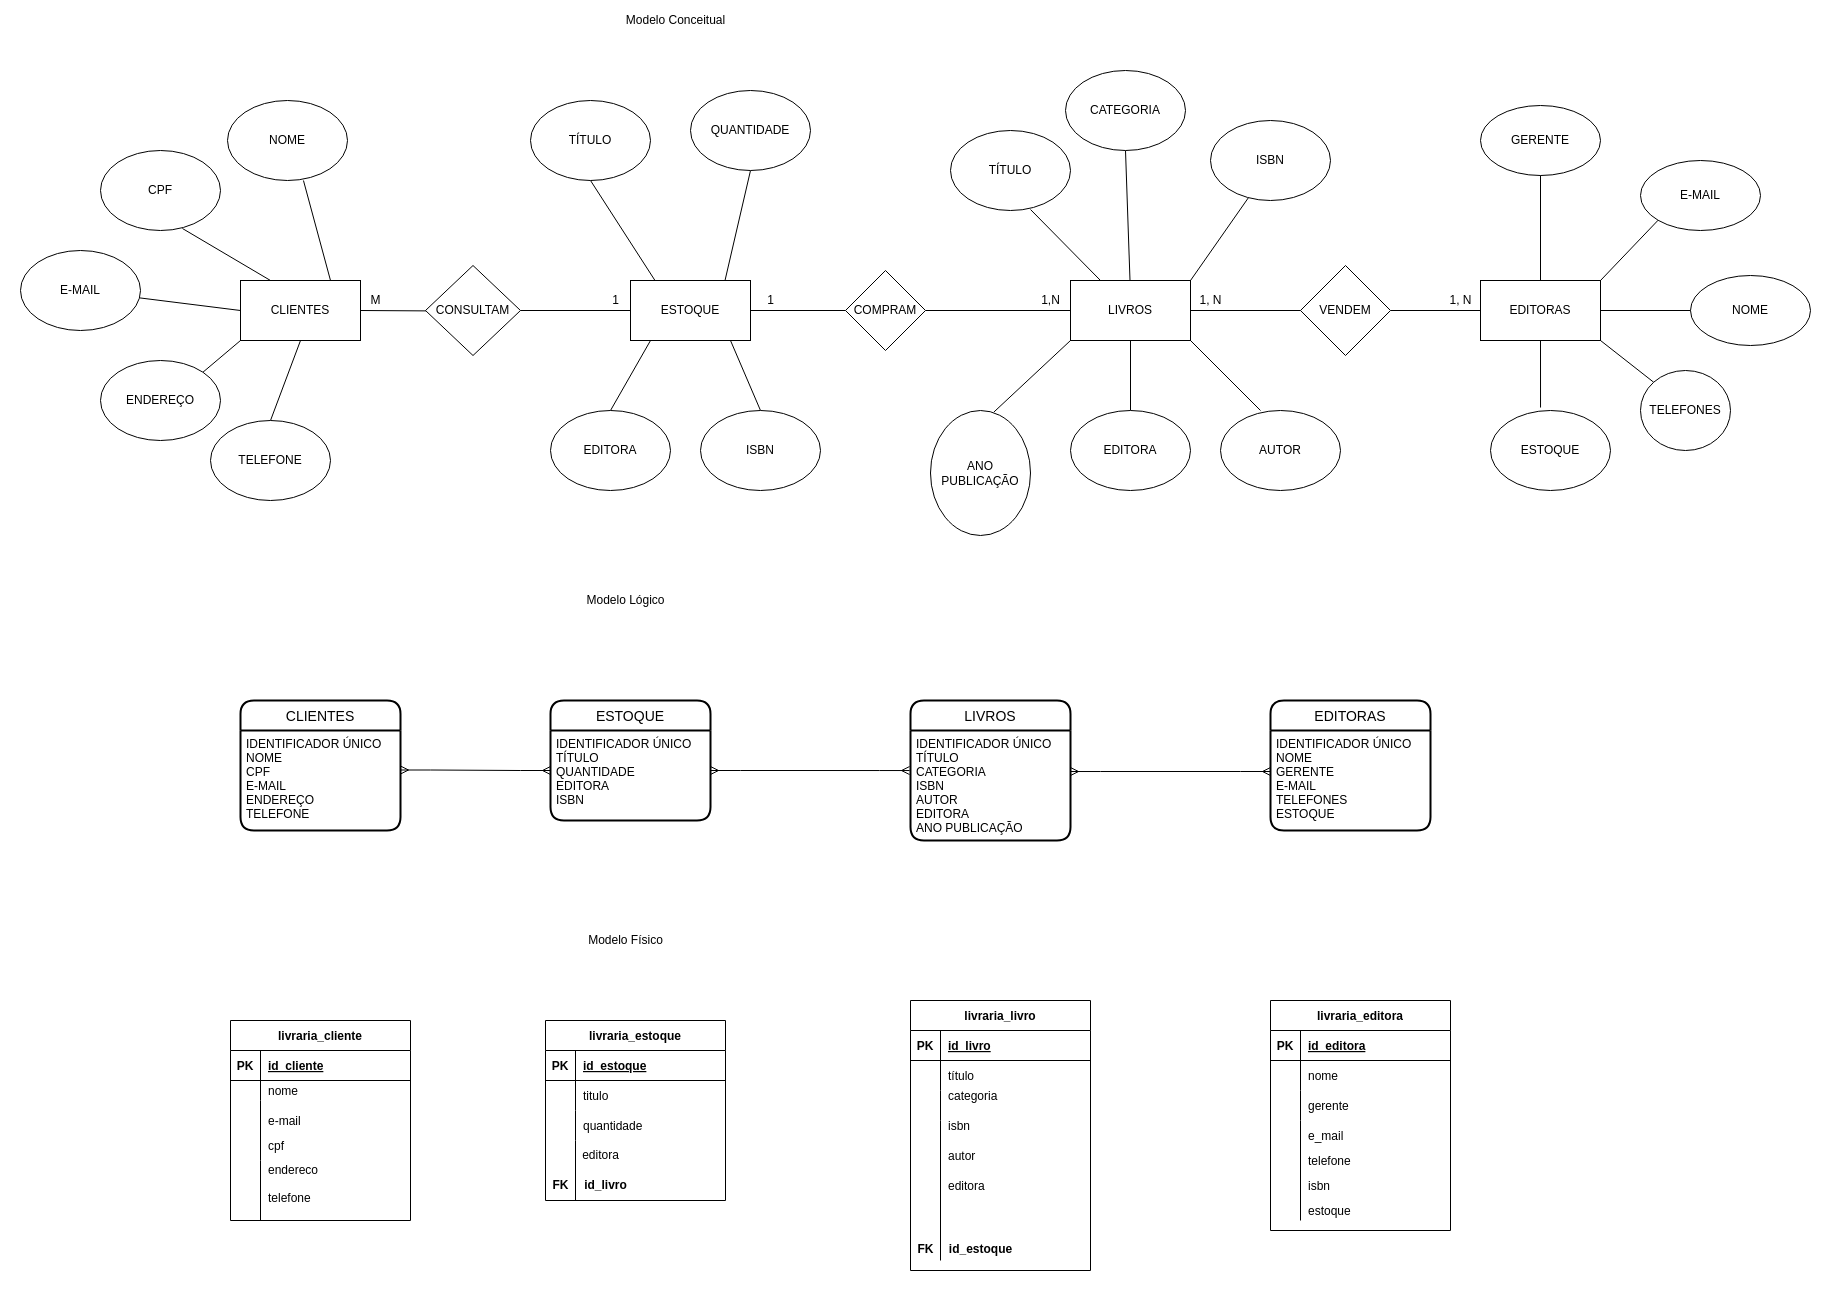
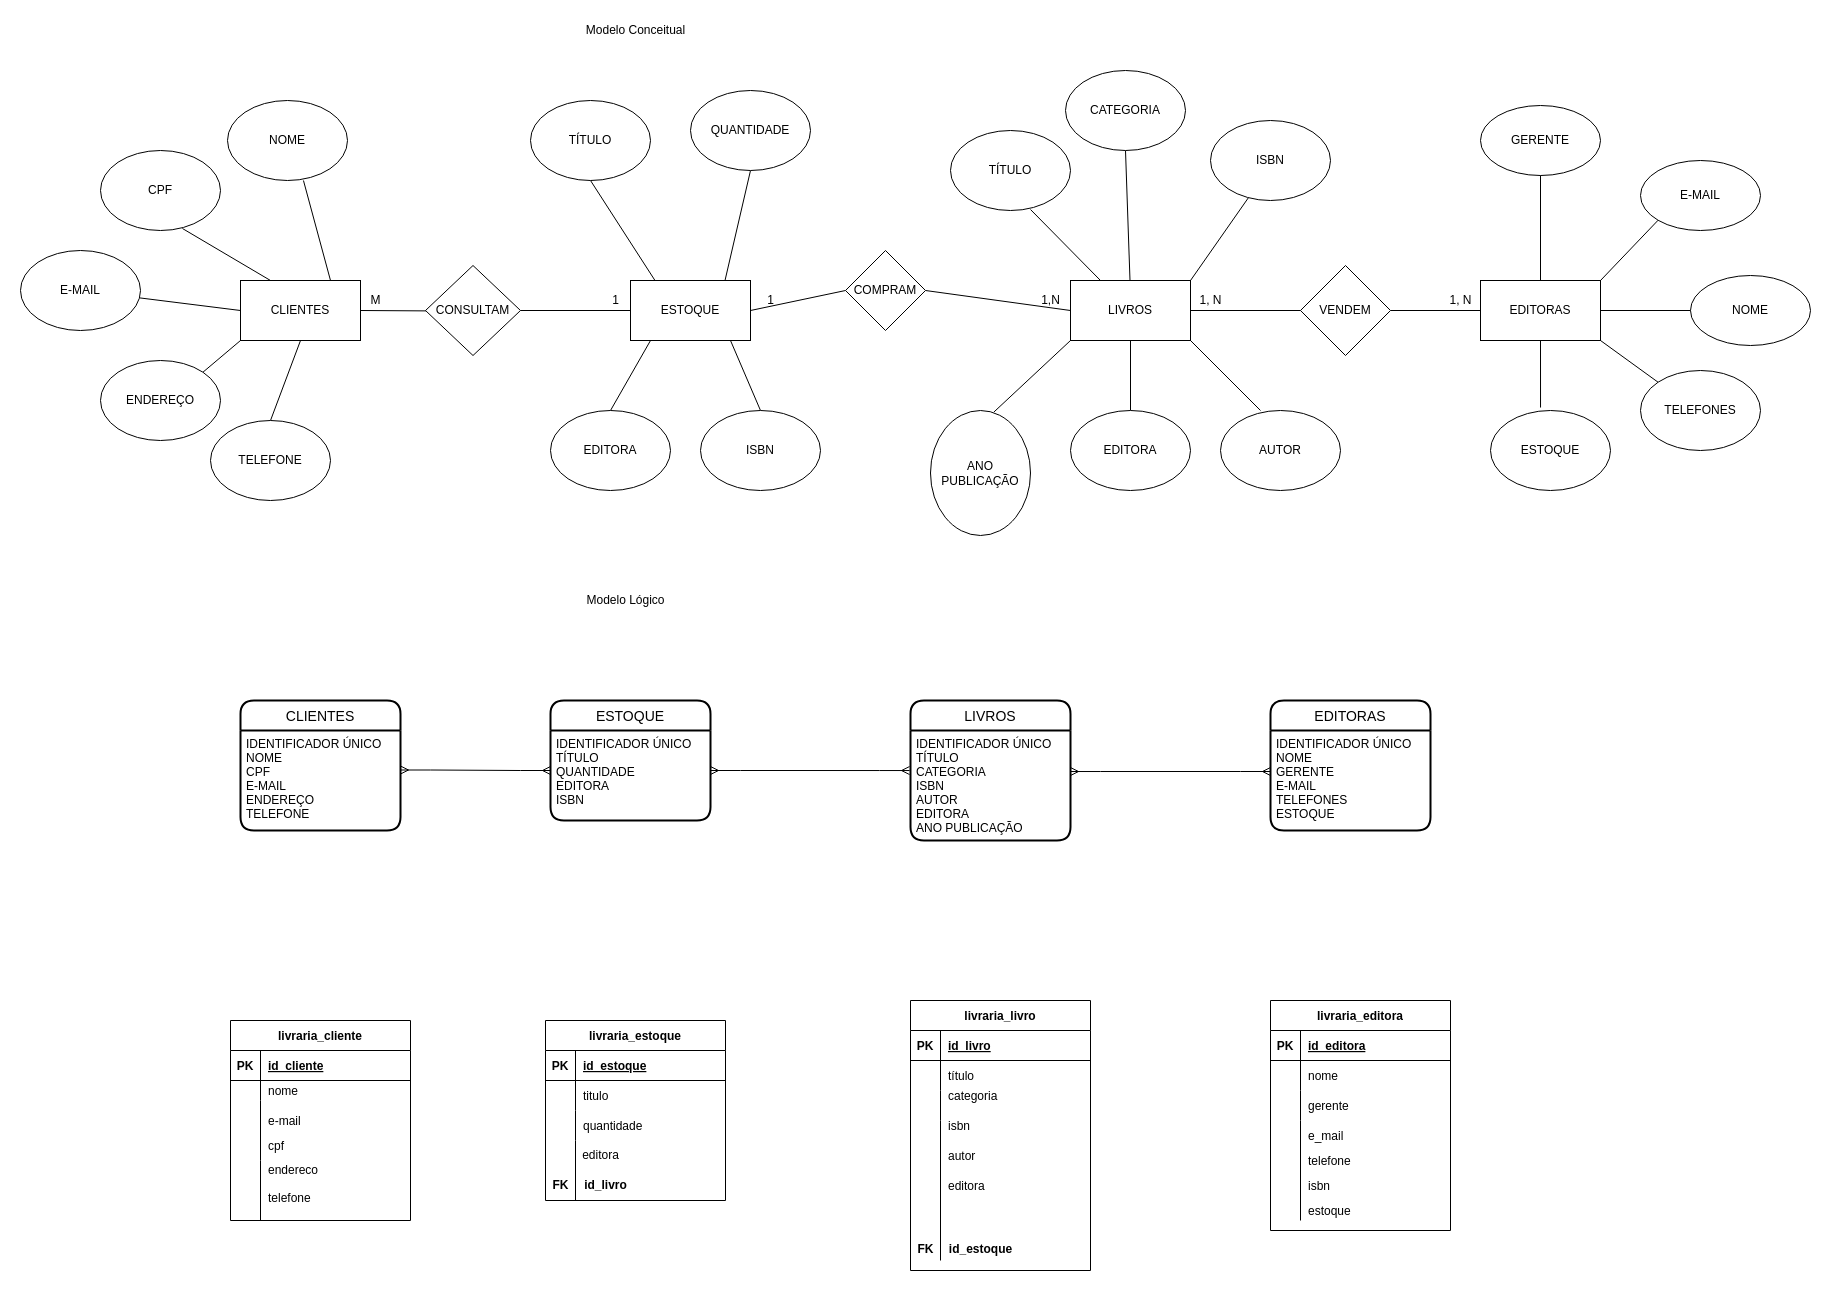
- <mxCell id="2" value="Modelo Conceitual" style="text;html=1;align=center;verticalAlign=middle;resizable=0;points=[];autosize=1;strokeColor=none;fillColor=none;" parent="1" vertex="1"><mxGeometry x="620" y="10" width="110" height="20" as="geometry" /></mxCell>
+ <mxCell id="2" value="Modelo Conceitual" style="text;html=1;align=center;verticalAlign=middle;resizable=0;points=[];autosize=1;strokeColor=none;fillColor=none;" parent="1" vertex="1"><mxGeometry x="580" y="20" width="110" height="20" as="geometry" /></mxCell>
- <mxCell id="9" value="COMPRAM" style="rhombus;whiteSpace=wrap;html=1;" parent="1" vertex="1"><mxGeometry x="845" y="270" width="80" height="80" as="geometry" /></mxCell>
+ <mxCell id="9" value="COMPRAM" style="rhombus;whiteSpace=wrap;html=1;" parent="1" vertex="1"><mxGeometry x="845" y="250" width="80" height="80" as="geometry" /></mxCell>
- <mxCell id="39" value="TELEFONES" style="ellipse;whiteSpace=wrap;html=1;" parent="1" vertex="1"><mxGeometry x="1640" y="370" width="90" height="80" as="geometry" /></mxCell>
+ <mxCell id="39" value="TELEFONES" style="ellipse;whiteSpace=wrap;html=1;" parent="1" vertex="1"><mxGeometry x="1640" y="370" width="120" height="80" as="geometry" /></mxCell>
- <mxCell id="58" value="Modelo Físico" style="text;html=1;align=center;verticalAlign=middle;resizable=0;points=[];autosize=1;strokeColor=none;fillColor=none;" parent="1" vertex="1"><mxGeometry x="580" y="930" width="90" height="20" as="geometry" /></mxCell>
